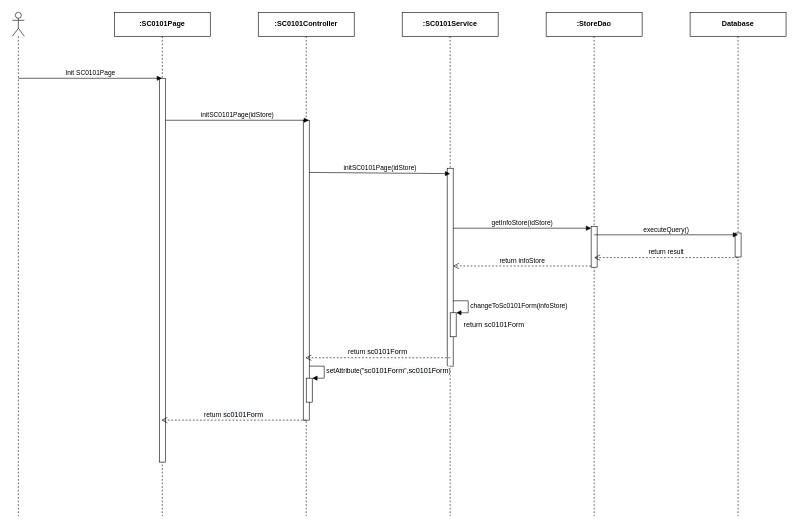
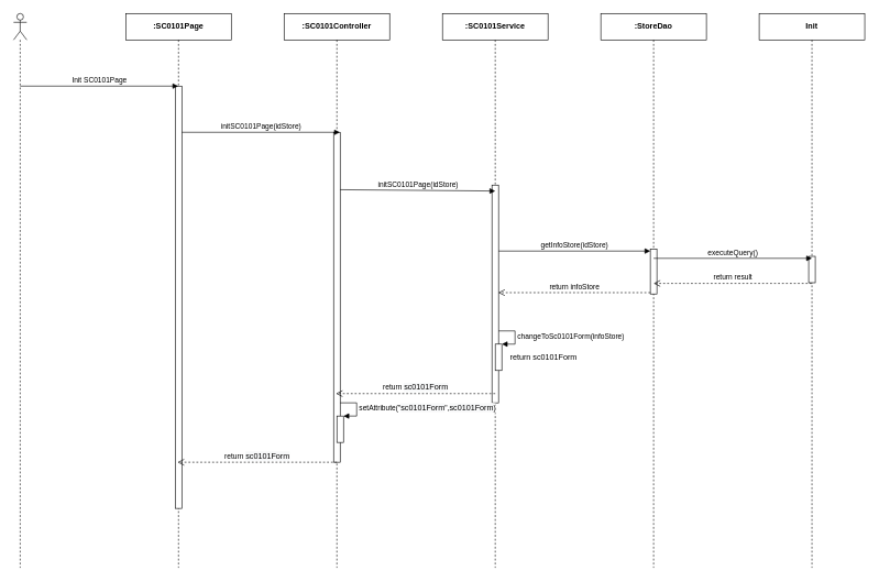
- <mxCell id="20" value="&lt;b&gt;Database&lt;/b&gt;" style="shape=umlLifeline;perimeter=lifelinePerimeter;whiteSpace=wrap;html=1;container=1;collapsible=0;recursiveResize=0;outlineConnect=0;" parent="1" vertex="1"><mxGeometry x="1150" y="20" width="160" height="840" as="geometry" /></mxCell>
+ <mxCell id="20" value="&lt;b&gt;Init&lt;/b&gt;" style="shape=umlLifeline;perimeter=lifelinePerimeter;whiteSpace=wrap;html=1;container=1;collapsible=0;recursiveResize=0;outlineConnect=0;" parent="1" vertex="1"><mxGeometry x="1150" y="20" width="160" height="840" as="geometry" /></mxCell>
